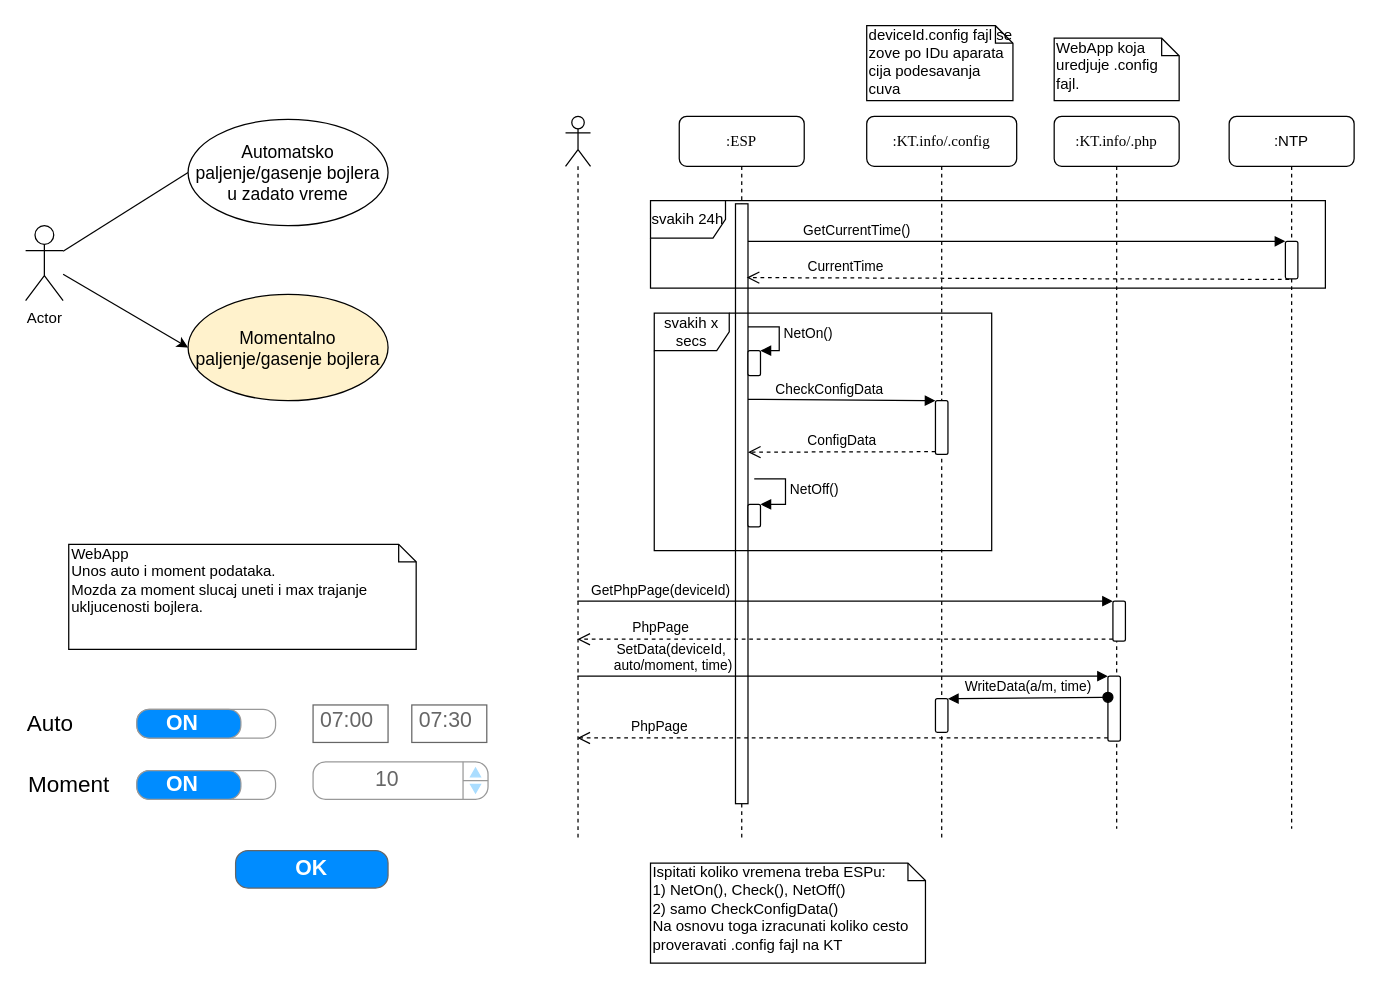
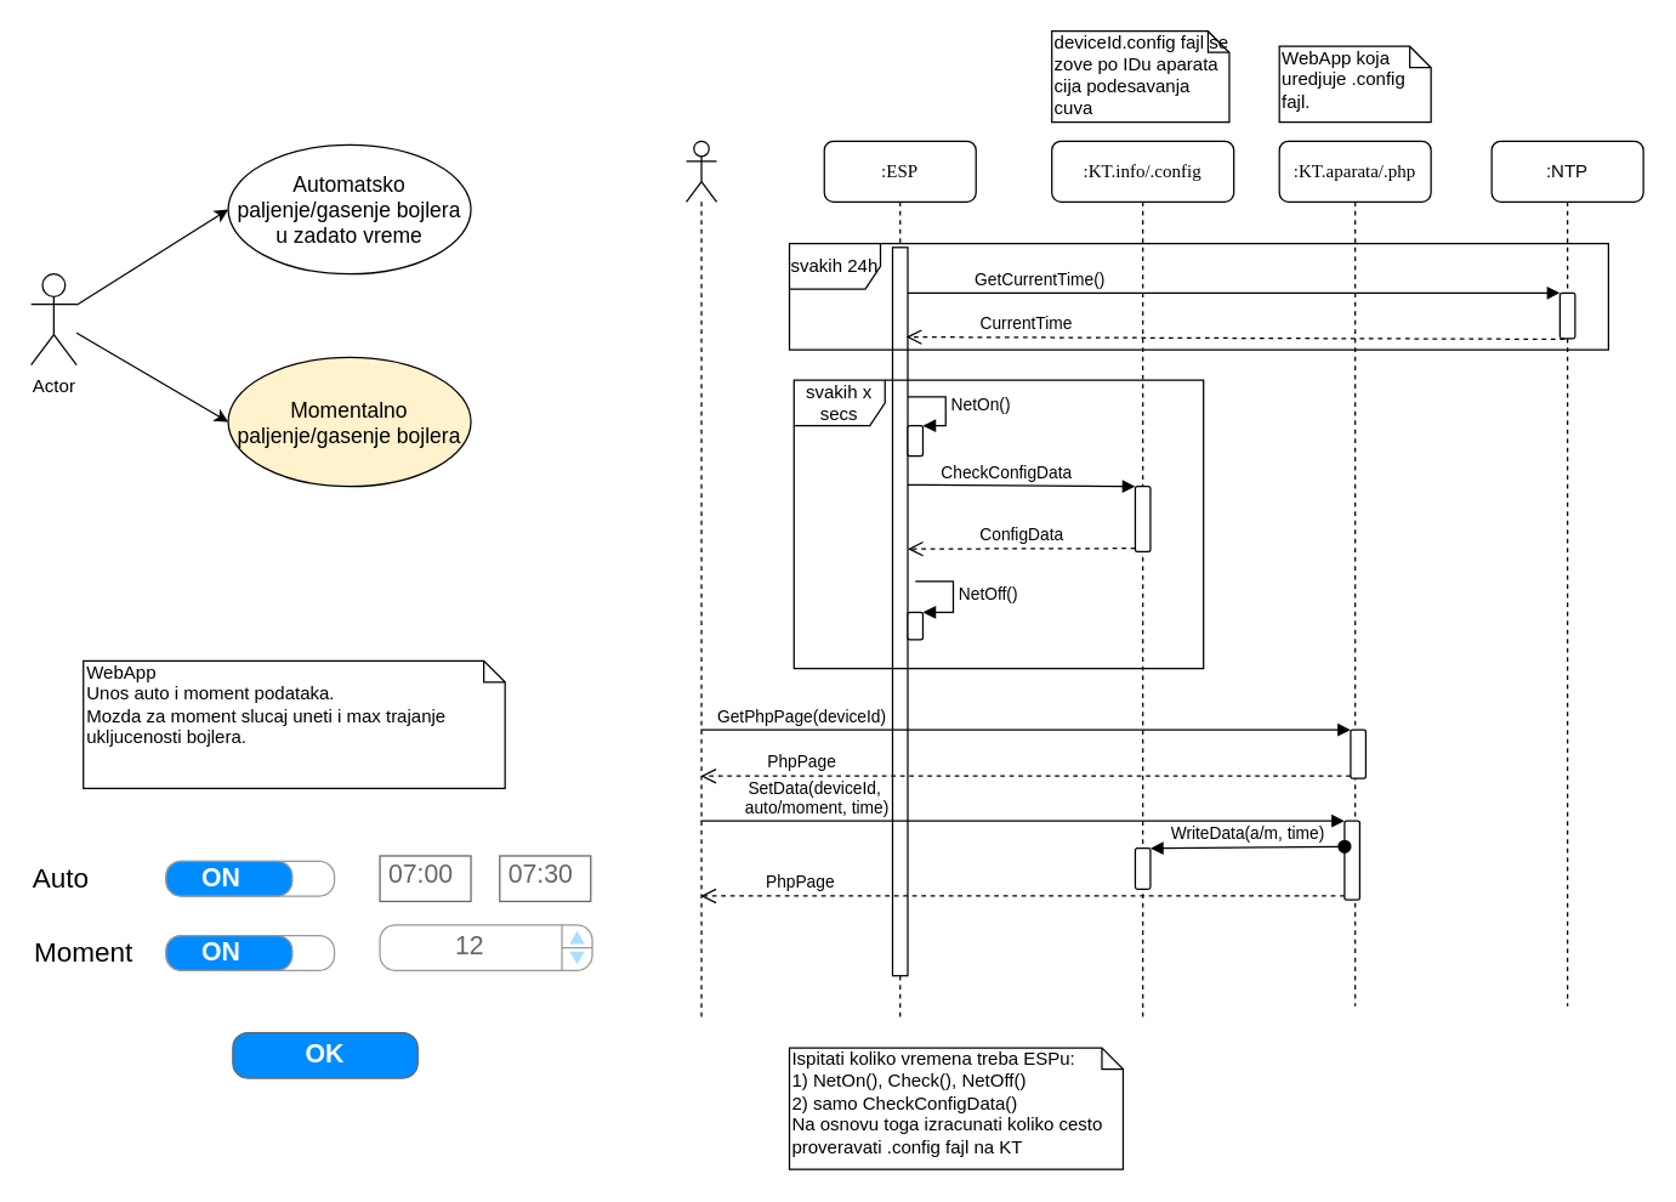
- <mxCell id="19" value="&lt;span style=&quot;font-family: &amp;#34;verdana&amp;#34;&quot;&gt;:KT.info/.php&lt;/span&gt;" style="shape=umlLifeline;perimeter=lifelinePerimeter;whiteSpace=wrap;html=1;container=1;collapsible=0;recursiveResize=0;outlineConnect=0;rounded=1;" parent="1" vertex="1"><mxGeometry x="843" y="92.5" width="100" height="570" as="geometry" /></mxCell>
+ <mxCell id="19" value="&lt;span style=&quot;font-family: &amp;#34;verdana&amp;#34;&quot;&gt;:KT.aparata/.php&lt;/span&gt;" style="shape=umlLifeline;perimeter=lifelinePerimeter;whiteSpace=wrap;html=1;container=1;collapsible=0;recursiveResize=0;outlineConnect=0;rounded=1;" parent="1" vertex="1"><mxGeometry x="843" y="92.5" width="100" height="570" as="geometry" /></mxCell>
- <mxCell id="9" style="rounded=0;orthogonalLoop=1;jettySize=auto;html=1;entryX=0;entryY=0.5;entryDx=0;entryDy=0;endArrow=none;" parent="1" source="11" target="12" edge="1"><mxGeometry relative="1" as="geometry" /></mxCell>
+ <mxCell id="9" style="rounded=0;orthogonalLoop=1;jettySize=auto;html=1;entryX=0;entryY=0.5;entryDx=0;entryDy=0;" parent="1" source="11" target="12" edge="1"><mxGeometry relative="1" as="geometry" /></mxCell>
- <mxCell id="34" value="&lt;table cellpadding=&quot;0&quot; cellspacing=&quot;0&quot; style=&quot;width: 100% ; height: 100%&quot;&gt;&lt;tbody&gt;&lt;tr&gt;&lt;td style=&quot;width: 85%&quot;&gt;10&lt;/td&gt;&lt;td style=&quot;width: 15%&quot;&gt;&lt;/td&gt;&lt;/tr&gt;&lt;/tbody&gt;&lt;/table&gt;" style="strokeWidth=1;shadow=0;dashed=0;align=center;html=1;shape=mxgraph.mockup.forms.spinner;strokeColor=#999999;spinLayout=right;spinStyle=normal;adjStyle=triangle;fillColor=#aaddff;fontSize=17;fontColor=#666666;mainText=;html=1;overflow=fill;" parent="1" vertex="1"><mxGeometry x="250" y="609" width="140" height="30" as="geometry" /></mxCell>
+ <mxCell id="34" value="&lt;table cellpadding=&quot;0&quot; cellspacing=&quot;0&quot; style=&quot;width: 100% ; height: 100%&quot;&gt;&lt;tbody&gt;&lt;tr&gt;&lt;td style=&quot;width: 85%&quot;&gt;12&lt;/td&gt;&lt;td style=&quot;width: 15%&quot;&gt;&lt;/td&gt;&lt;/tr&gt;&lt;/tbody&gt;&lt;/table&gt;" style="strokeWidth=1;shadow=0;dashed=0;align=center;html=1;shape=mxgraph.mockup.forms.spinner;strokeColor=#999999;spinLayout=right;spinStyle=normal;adjStyle=triangle;fillColor=#aaddff;fontSize=17;fontColor=#666666;mainText=;html=1;overflow=fill;" parent="1" vertex="1"><mxGeometry x="250" y="609" width="140" height="30" as="geometry" /></mxCell>
- <mxCell id="41" value="OK" style="strokeWidth=1;shadow=0;dashed=0;align=center;html=1;shape=mxgraph.mockup.buttons.button;strokeColor=#666666;fontColor=#ffffff;mainText=;buttonStyle=round;fontSize=17;fontStyle=1;fillColor=#008cff;whiteSpace=wrap;" vertex="1" parent="1"><mxGeometry x="188" y="680" width="122" height="30" as="geometry" /></mxCell>
+ <mxCell id="41" value="OK" style="strokeWidth=1;shadow=0;dashed=0;align=center;html=1;shape=mxgraph.mockup.buttons.button;strokeColor=#666666;fontColor=#ffffff;mainText=;buttonStyle=round;fontSize=17;fontStyle=1;fillColor=#008cff;whiteSpace=wrap;" vertex="1" parent="1"><mxGeometry x="153" y="680" width="122" height="30" as="geometry" /></mxCell>
